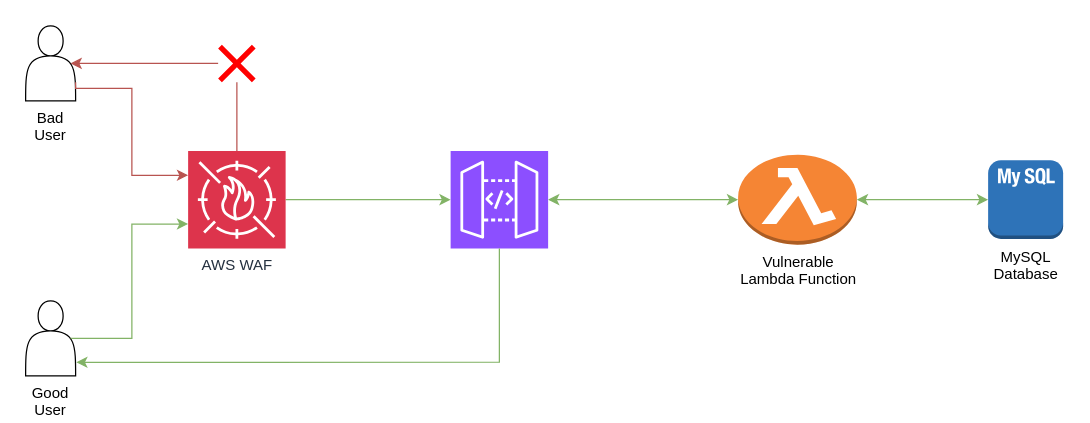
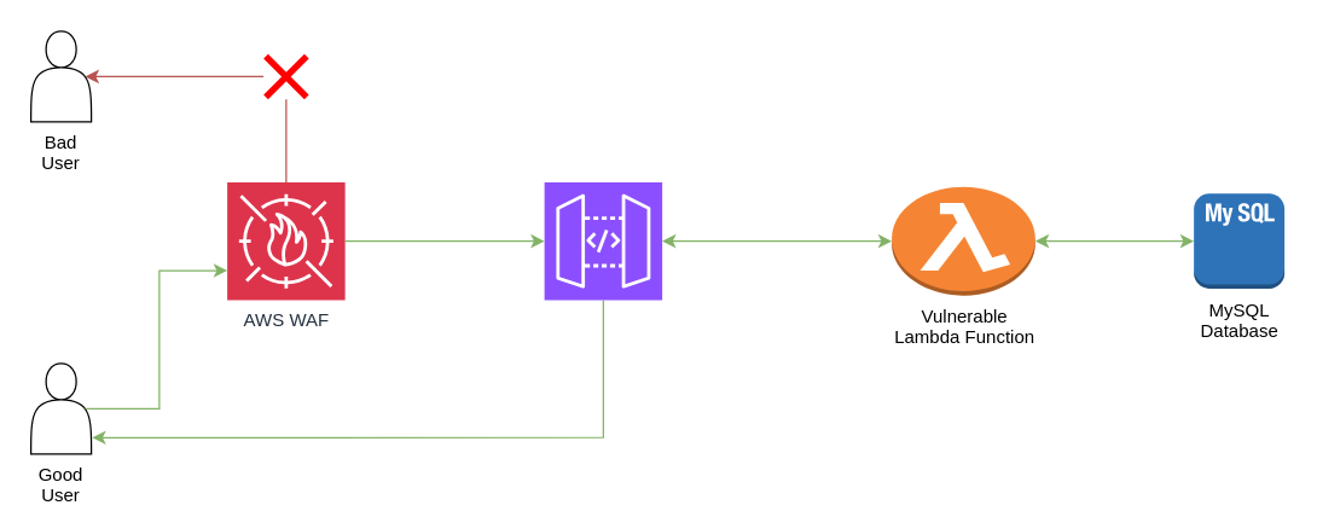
- <mxCell id="9" style="edgeStyle=orthogonalEdgeStyle;rounded=0;orthogonalLoop=1;jettySize=auto;html=1;entryX=0;entryY=0.25;entryDx=0;entryDy=0;entryPerimeter=0;exitX=1;exitY=0.75;exitDx=0;exitDy=0;fillColor=#f8cecc;strokeColor=#b85450;" edge="1" parent="1" source="7" target="4"><mxGeometry relative="1" as="geometry"><Array as="points"><mxPoint x="60" y="70" /><mxPoint x="105" y="70" /><mxPoint x="105" y="140" /></Array></mxGeometry></mxCell>
